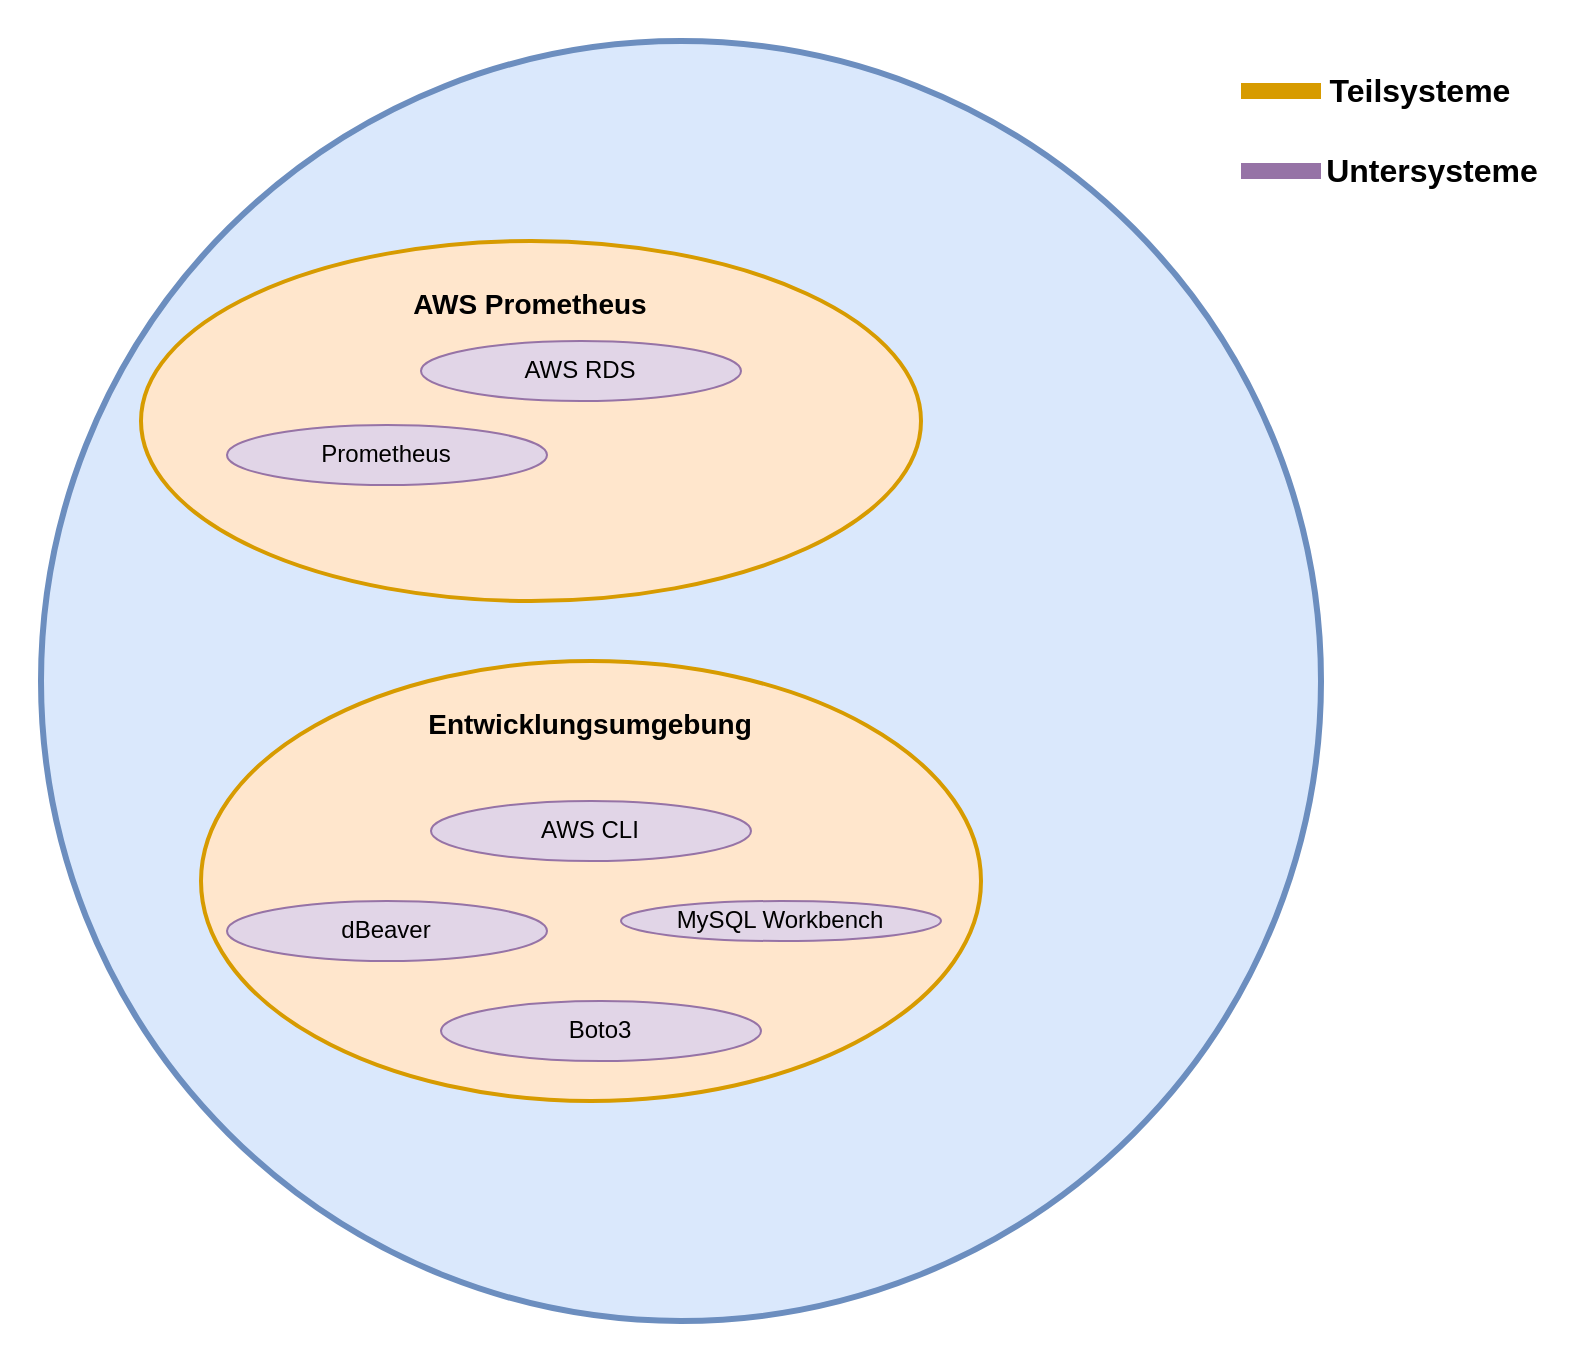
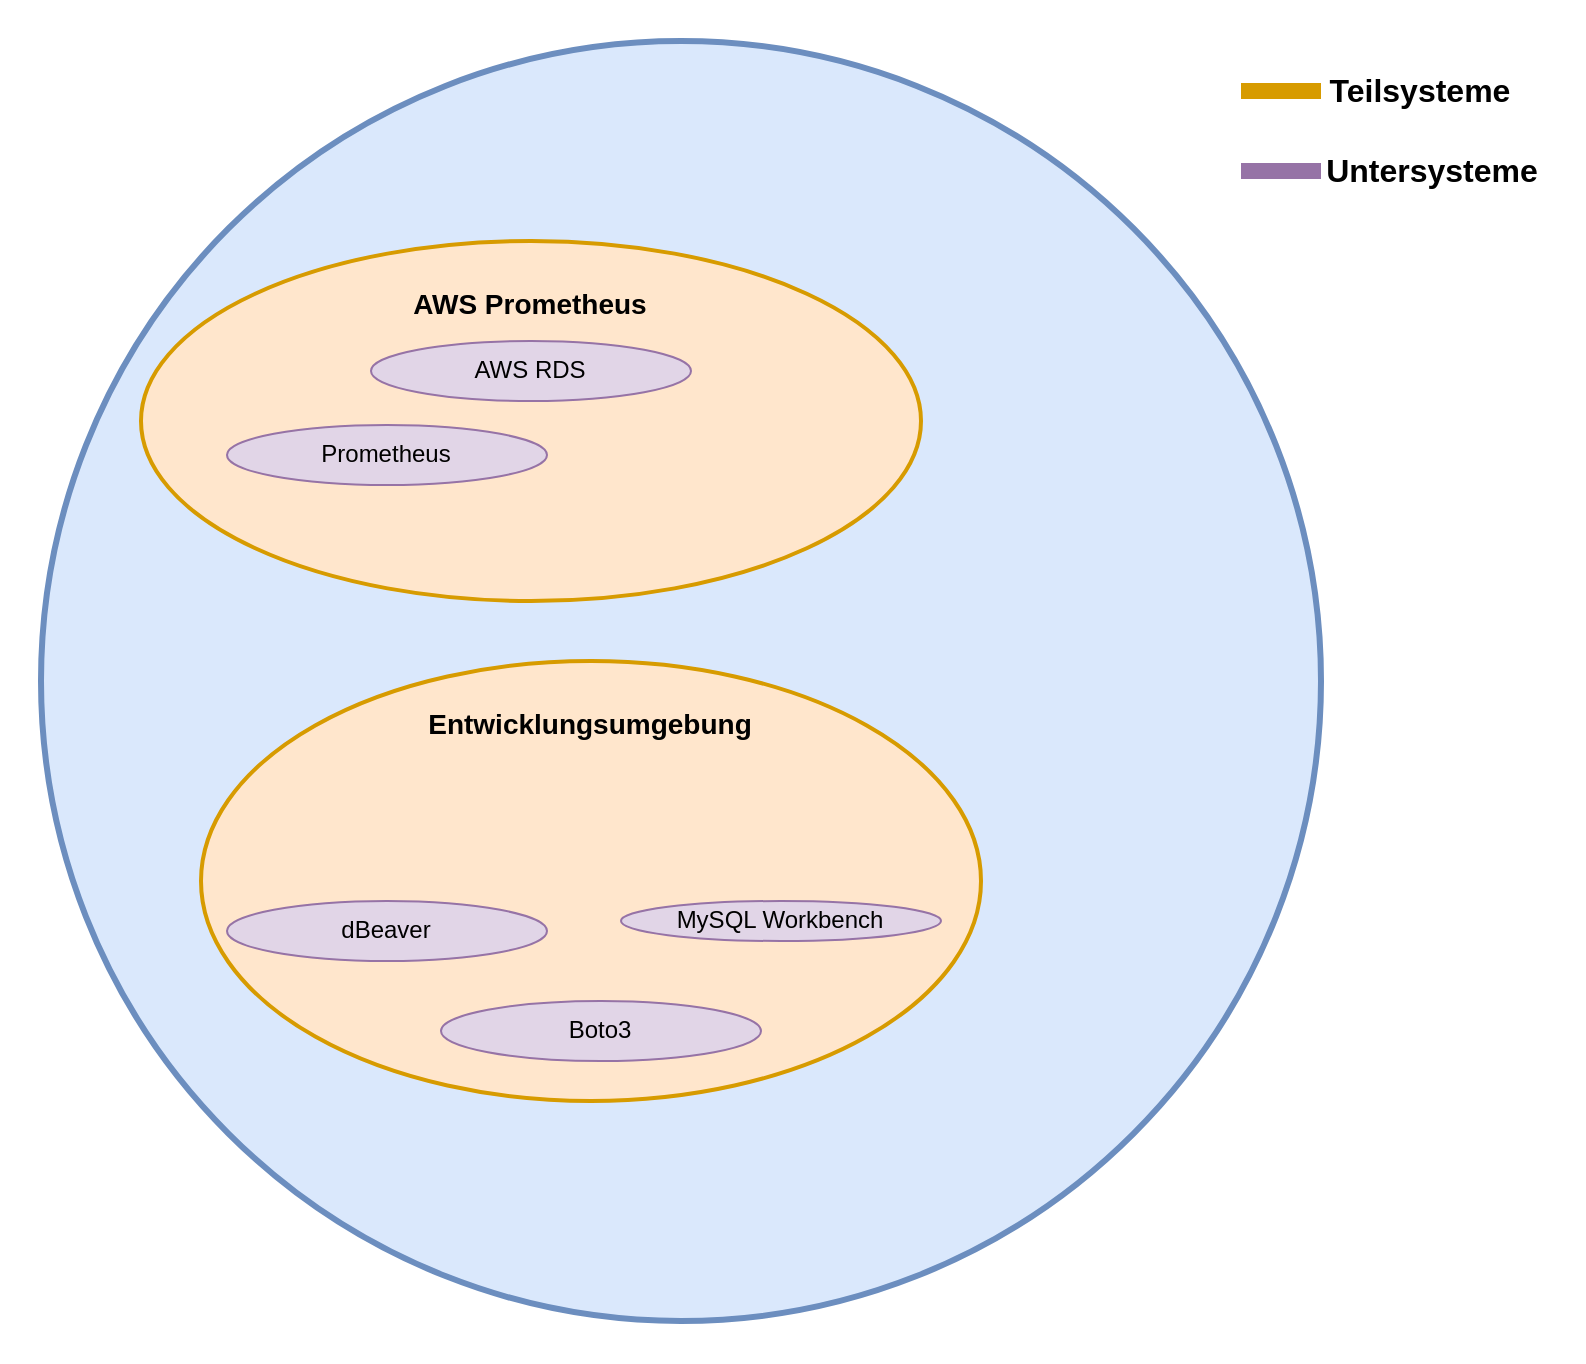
- <mxCell id="5" value="AWS RDS" style="ellipse;whiteSpace=wrap;html=1;fillColor=#e1d5e7;strokeColor=#9673a6;" parent="1" vertex="1"><mxGeometry x="210" y="170" width="160" height="30" as="geometry" /></mxCell>
+ <mxCell id="5" value="AWS RDS" style="ellipse;whiteSpace=wrap;html=1;fillColor=#e1d5e7;strokeColor=#9673a6;" parent="1" vertex="1"><mxGeometry x="185" y="170" width="160" height="30" as="geometry" /></mxCell>
- <mxCell id="8" value="AWS CLI" style="ellipse;whiteSpace=wrap;html=1;fillColor=#e1d5e7;strokeColor=#9673a6;" parent="1" vertex="1"><mxGeometry x="215" y="400" width="160" height="30" as="geometry" /></mxCell>
